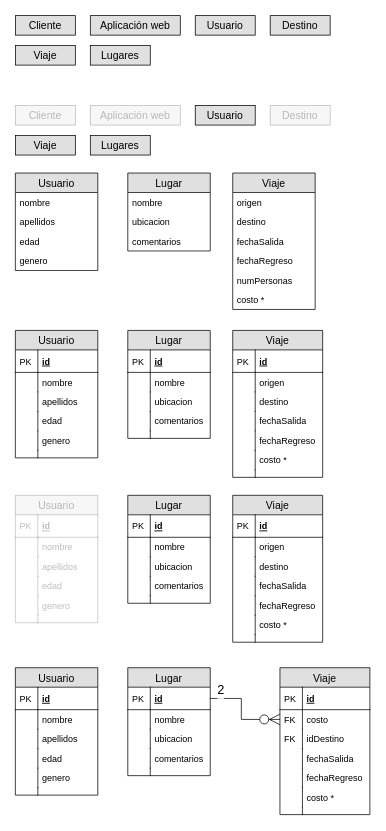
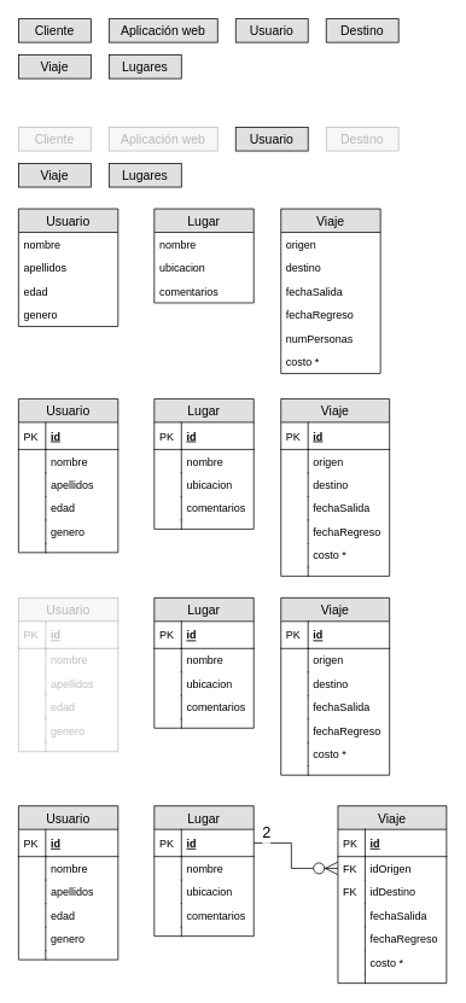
- <mxCell id="135" value="costo" style="shape=partialRectangle;top=0;left=0;right=0;bottom=0;align=left;verticalAlign=top;fillColor=none;spacingLeft=34;spacingRight=4;overflow=hidden;rotatable=0;points=[[0,0.5],[1,0.5]];portConstraint=eastwest;dropTarget=0;fontSize=12;" vertex="1" parent="132"><mxGeometry y="56" width="120" height="26" as="geometry" /></mxCell>
+ <mxCell id="135" value="idOrigen" style="shape=partialRectangle;top=0;left=0;right=0;bottom=0;align=left;verticalAlign=top;fillColor=none;spacingLeft=34;spacingRight=4;overflow=hidden;rotatable=0;points=[[0,0.5],[1,0.5]];portConstraint=eastwest;dropTarget=0;fontSize=12;" vertex="1" parent="132"><mxGeometry y="56" width="120" height="26" as="geometry" /></mxCell>
